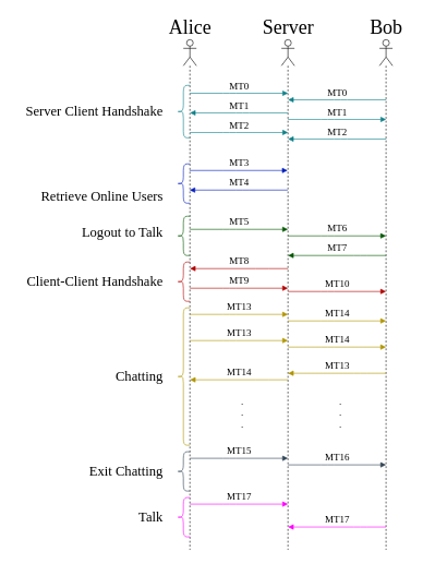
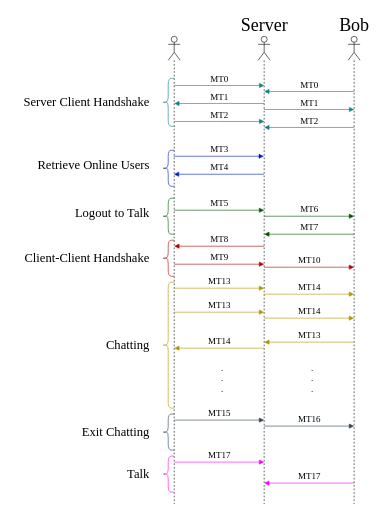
- <mxCell id="6" value="Alice" style="text;html=1;align=center;verticalAlign=middle;resizable=0;points=[];autosize=1;strokeColor=none;fontFamily=Times New Roman;fontSize=30;" parent="1" vertex="1"><mxGeometry x="250" y="20" width="80" height="40" as="geometry" /></mxCell>
- <mxCell id="31" value="&lt;font style=&quot;font-size: 21px;&quot;&gt;Retrieve Online Users&lt;/font&gt;" style="text;html=1;align=right;verticalAlign=middle;resizable=0;points=[];autosize=1;strokeColor=none;fontSize=21;fontFamily=Times New Roman;" parent="1" vertex="1"><mxGeometry x="50" y="285" width="200" height="30" as="geometry" /></mxCell>
+ <mxCell id="31" value="&lt;font style=&quot;font-size: 21px;&quot;&gt;Retrieve Online Users&lt;/font&gt;" style="text;html=1;align=right;verticalAlign=middle;resizable=0;points=[];autosize=1;strokeColor=none;fontSize=21;fontFamily=Times New Roman;" parent="1" vertex="1"><mxGeometry x="50" y="260" width="200" height="30" as="geometry" /></mxCell>
